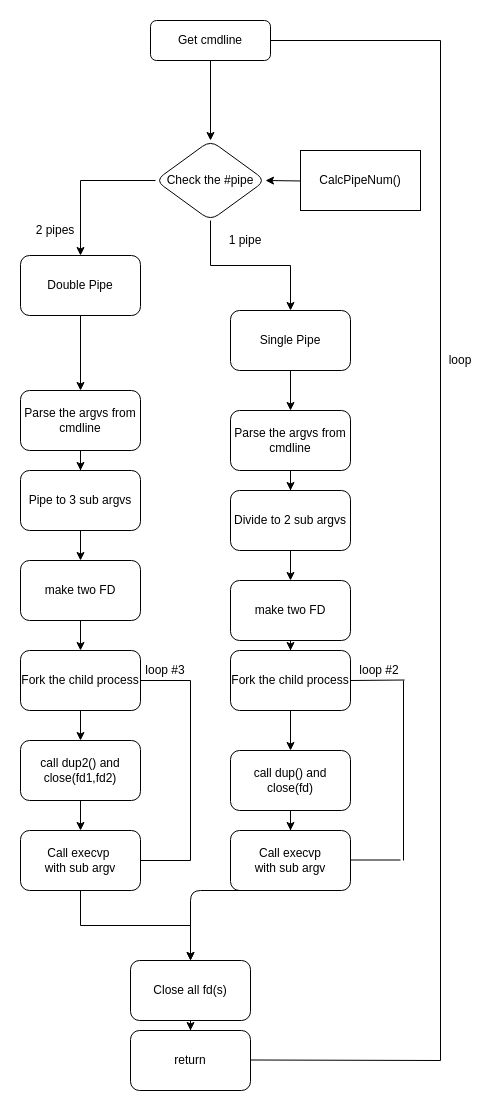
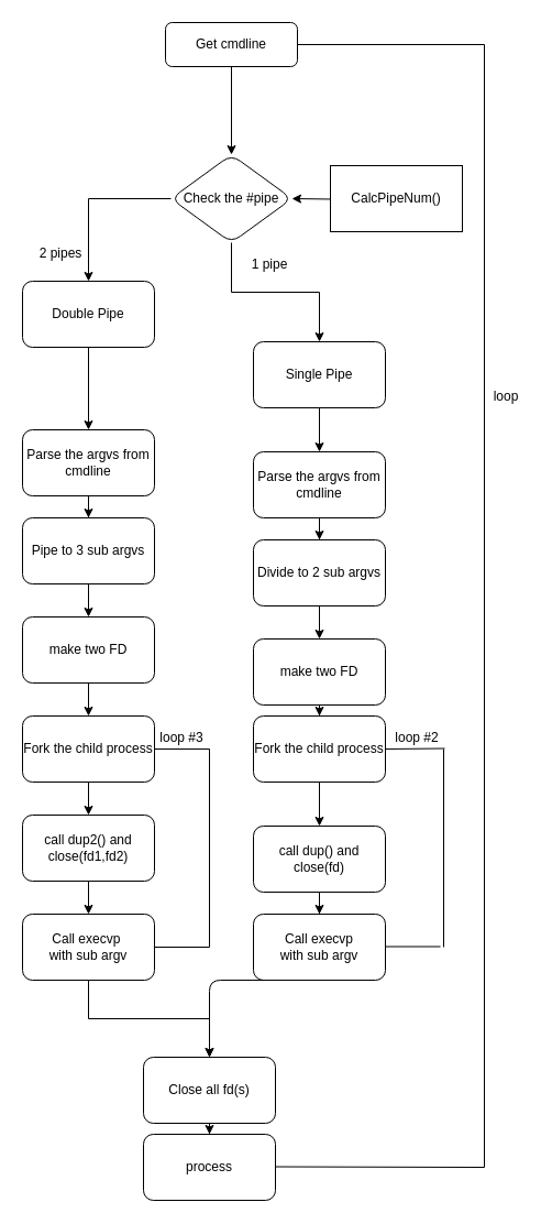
- <mxCell id="49" value="return" style="whiteSpace=wrap;html=1;rounded=1;shadow=0;strokeWidth=1;glass=0;" parent="1" vertex="1"><mxGeometry x="130" y="1030" width="120" height="60" as="geometry" /></mxCell>
+ <mxCell id="49" value="process" style="whiteSpace=wrap;html=1;rounded=1;shadow=0;strokeWidth=1;glass=0;" parent="1" vertex="1"><mxGeometry x="130" y="1030" width="120" height="60" as="geometry" /></mxCell>
